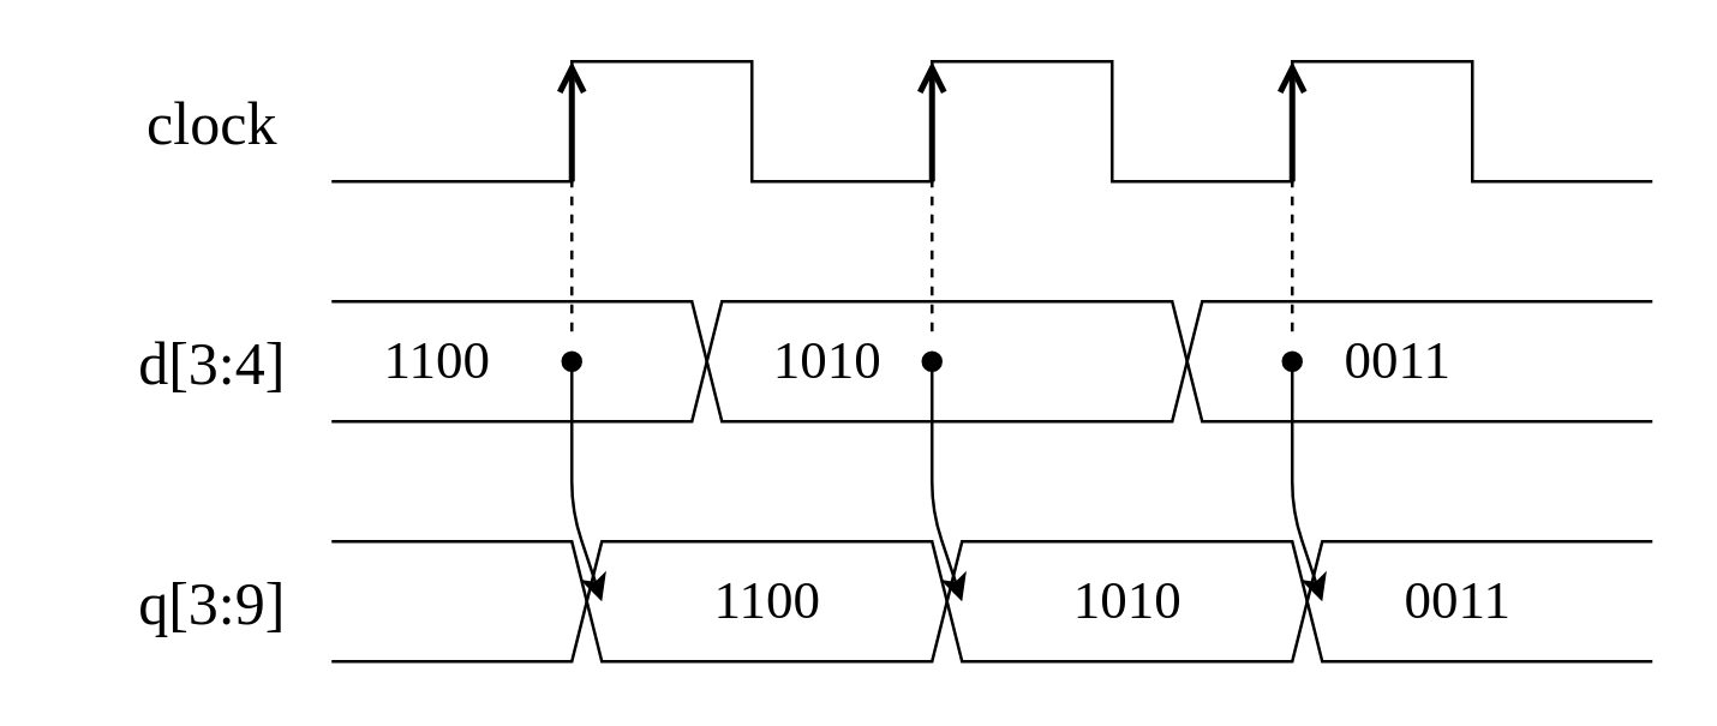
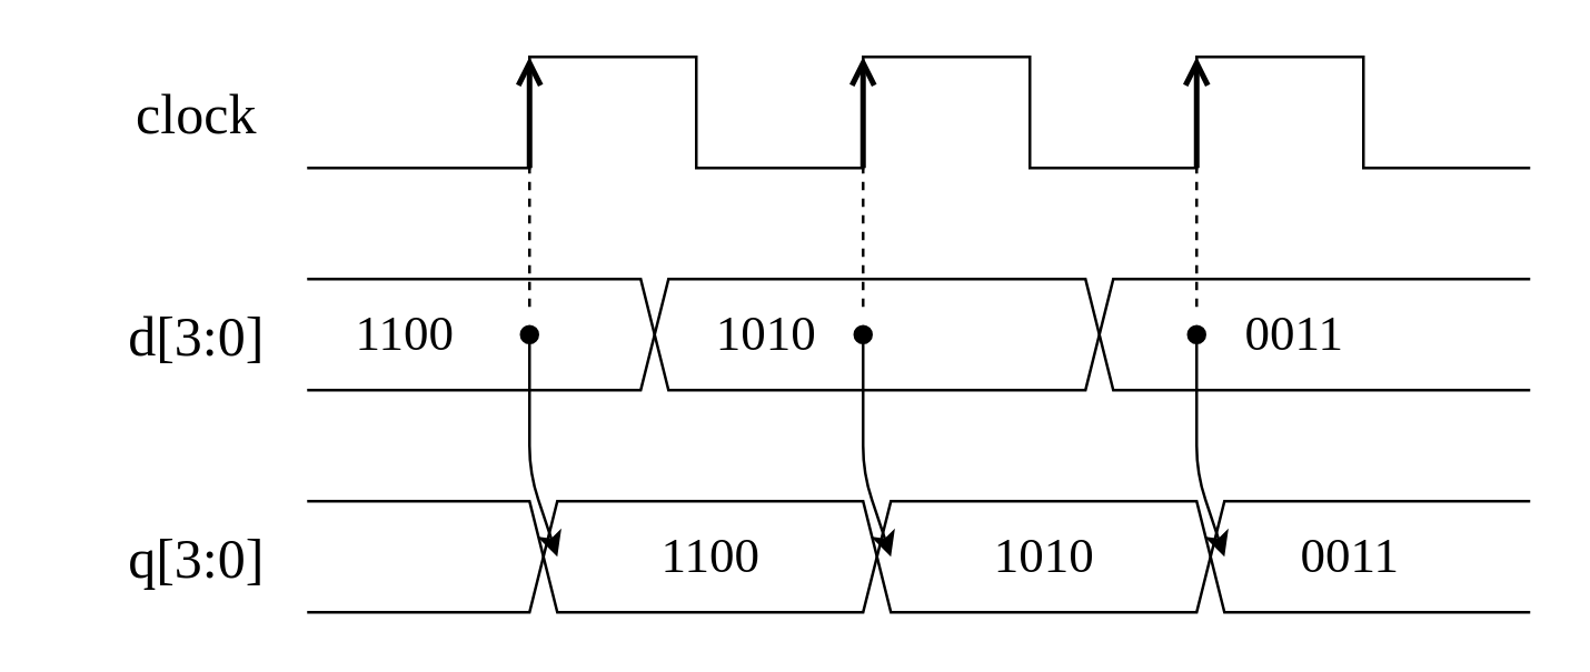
- <mxCell id="6" value="d[3:4]" style="text;html=1;align=center;verticalAlign=middle;resizable=0;points=[];autosize=1;strokeColor=none;fillColor=none;fontFamily=Lucida Console;fontSize=20;" vertex="1" parent="1"><mxGeometry x="20" y="100" width="100" height="40" as="geometry" /></mxCell>
+ <mxCell id="6" value="d[3:0]" style="text;html=1;align=center;verticalAlign=middle;resizable=0;points=[];autosize=1;strokeColor=none;fillColor=none;fontFamily=Lucida Console;fontSize=20;" vertex="1" parent="1"><mxGeometry x="20" y="100" width="100" height="40" as="geometry" /></mxCell>
- <mxCell id="7" value="q[3:9]" style="text;html=1;align=center;verticalAlign=middle;resizable=0;points=[];autosize=1;strokeColor=none;fillColor=none;fontFamily=Lucida Console;fontSize=20;" vertex="1" parent="1"><mxGeometry x="20" y="180" width="100" height="40" as="geometry" /></mxCell>
+ <mxCell id="7" value="q[3:0]" style="text;html=1;align=center;verticalAlign=middle;resizable=0;points=[];autosize=1;strokeColor=none;fillColor=none;fontFamily=Lucida Console;fontSize=20;" vertex="1" parent="1"><mxGeometry x="20" y="180" width="100" height="40" as="geometry" /></mxCell>
